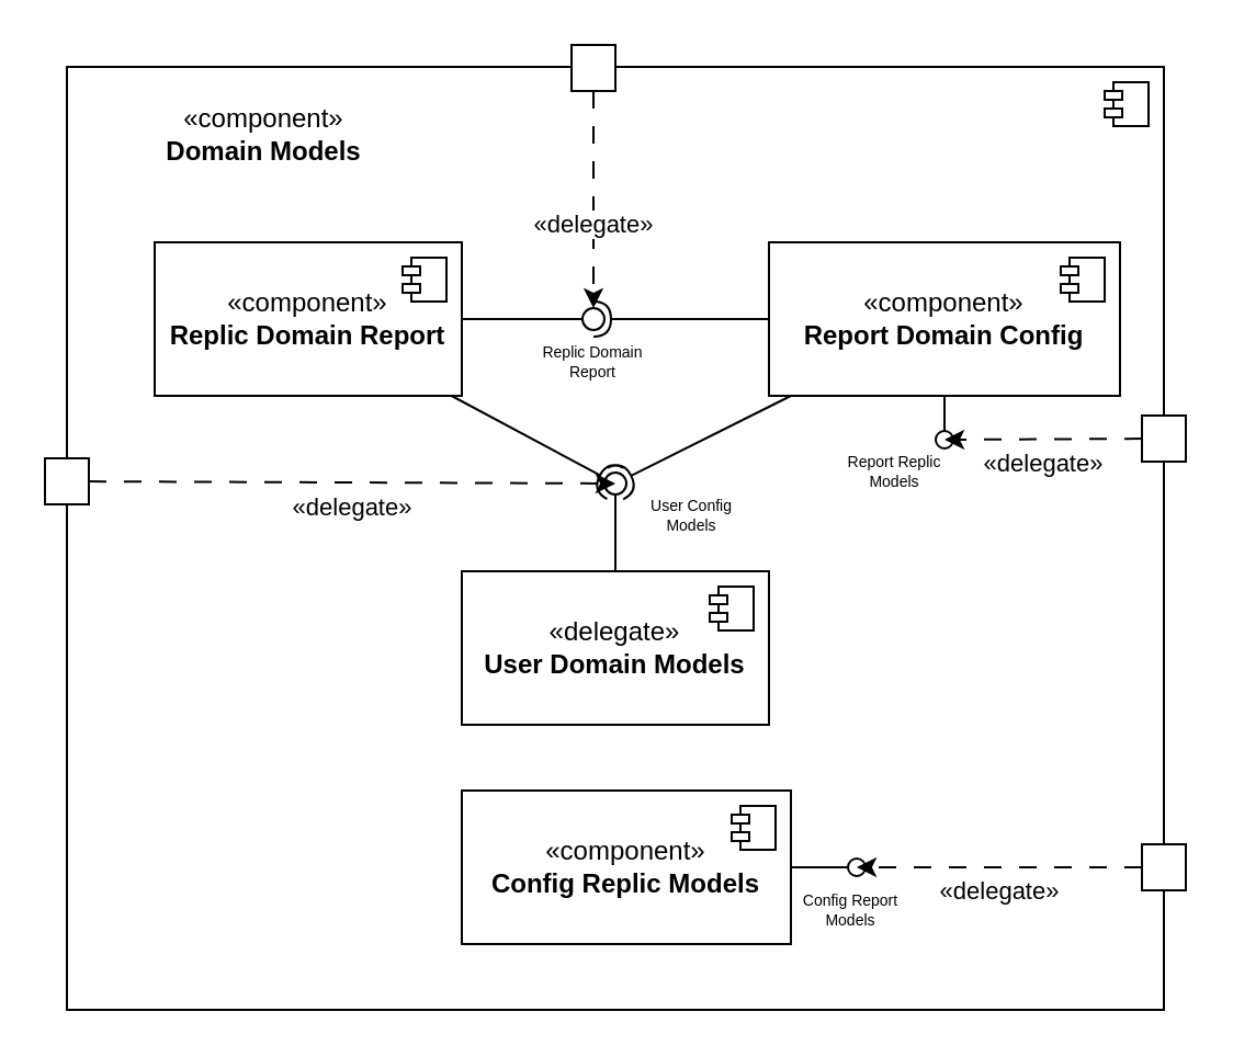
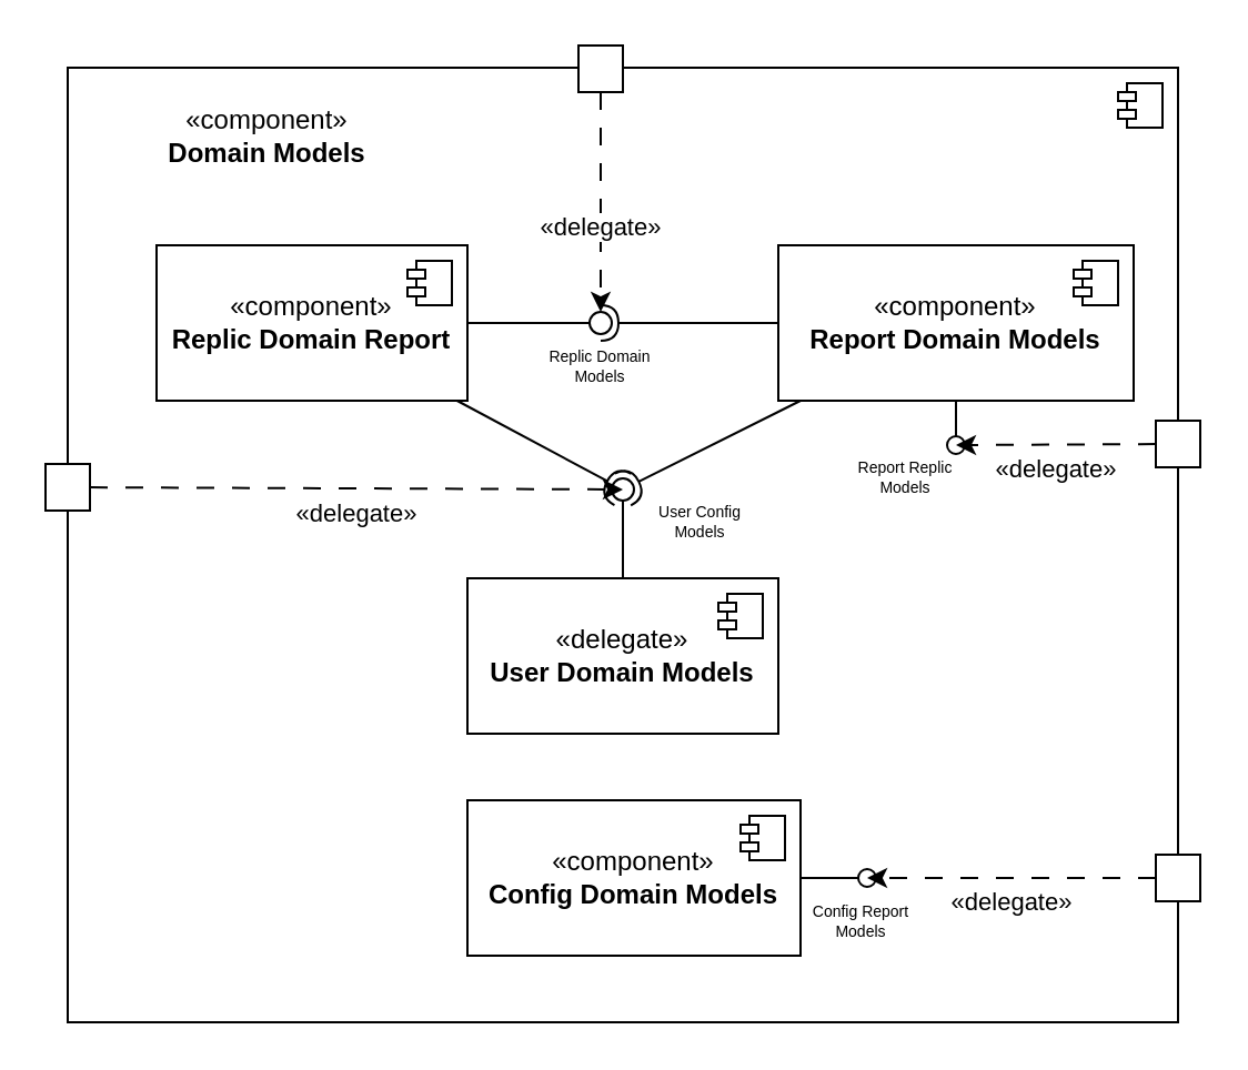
- <mxCell id="8" value="&lt;div&gt;«component»&lt;b&gt;&lt;br&gt;&lt;/b&gt;&lt;/div&gt;&lt;div&gt;&lt;b&gt;Report Domain&lt;/b&gt;&amp;nbsp;&lt;b&gt;Config&lt;/b&gt;&lt;/div&gt;" style="html=1;dropTarget=0;whiteSpace=wrap;" vertex="1" parent="1"><mxGeometry x="350" y="110" width="160" height="70" as="geometry" /></mxCell>
+ <mxCell id="8" value="&lt;div&gt;«component»&lt;b&gt;&lt;br&gt;&lt;/b&gt;&lt;/div&gt;&lt;div&gt;&lt;b&gt;Report Domain&lt;/b&gt;&amp;nbsp;&lt;b&gt;Models&lt;/b&gt;&lt;/div&gt;" style="html=1;dropTarget=0;whiteSpace=wrap;" vertex="1" parent="1"><mxGeometry x="350" y="110" width="160" height="70" as="geometry" /></mxCell>
- <mxCell id="19" value="Replic Domain Report" style="text;html=1;align=center;verticalAlign=middle;whiteSpace=wrap;rounded=0;fontSize=7;" vertex="1" parent="1"><mxGeometry x="245" y="150" width="50" height="30" as="geometry" /></mxCell>
+ <mxCell id="19" value="Replic Domain Models" style="text;html=1;align=center;verticalAlign=middle;whiteSpace=wrap;rounded=0;fontSize=7;" vertex="1" parent="1"><mxGeometry x="245" y="150" width="50" height="30" as="geometry" /></mxCell>
- <mxCell id="10" value="«component»&lt;br&gt;&lt;b&gt;Config Replic&lt;/b&gt;&amp;nbsp;&lt;b&gt;Models&lt;/b&gt;" style="html=1;dropTarget=0;whiteSpace=wrap;" vertex="1" parent="1"><mxGeometry x="210" y="360" width="150" height="70" as="geometry" /></mxCell>
+ <mxCell id="10" value="«component»&lt;br&gt;&lt;b&gt;Config Domain&lt;/b&gt;&amp;nbsp;&lt;b&gt;Models&lt;/b&gt;" style="html=1;dropTarget=0;whiteSpace=wrap;" vertex="1" parent="1"><mxGeometry x="210" y="360" width="150" height="70" as="geometry" /></mxCell>
